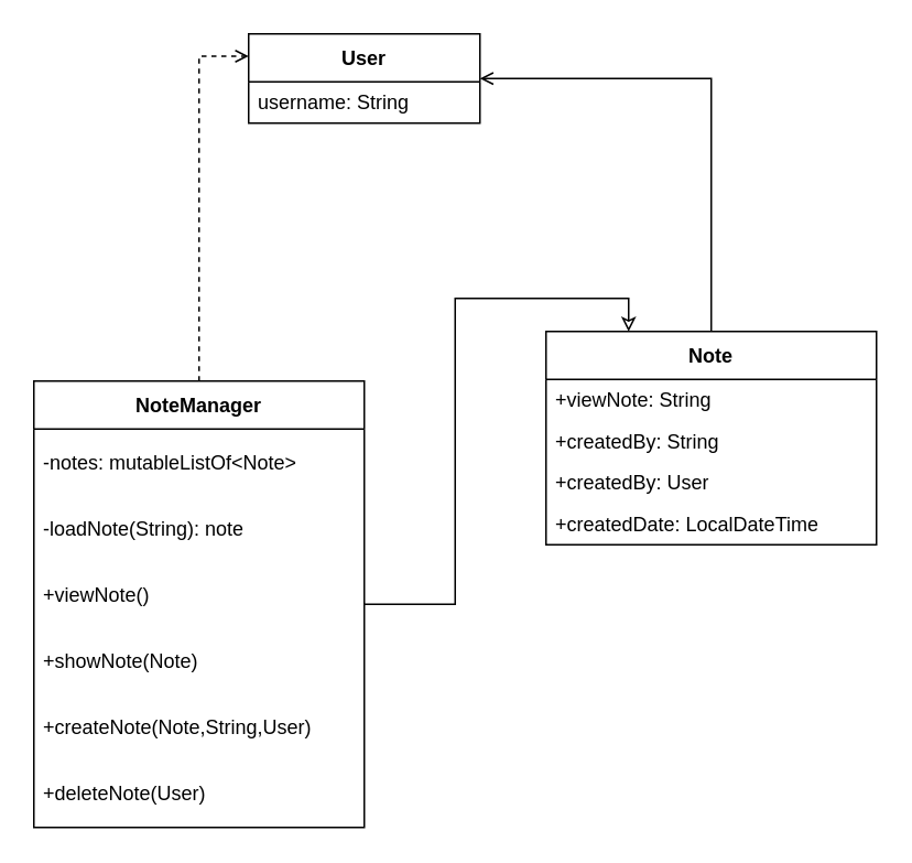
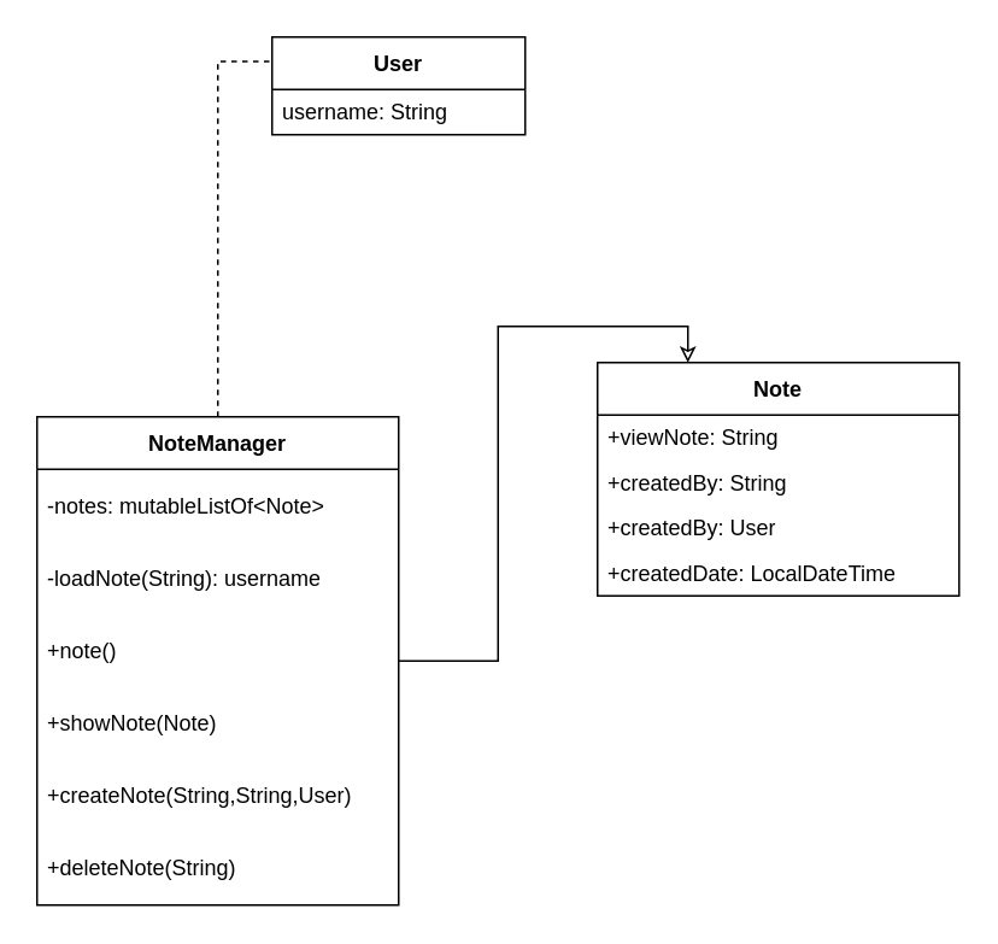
- <mxCell id="4" style="edgeStyle=orthogonalEdgeStyle;rounded=0;orthogonalLoop=1;jettySize=auto;html=1;entryX=0;entryY=0.25;entryDx=0;entryDy=0;endArrow=open;endFill=0;dashed=1;" edge="1" parent="1" source="6" target="2"><mxGeometry relative="1" as="geometry" /></mxCell>
+ <mxCell id="4" style="edgeStyle=orthogonalEdgeStyle;rounded=0;orthogonalLoop=1;jettySize=auto;html=1;entryX=0;entryY=0.25;entryDx=0;entryDy=0;endArrow=none;endFill=0;dashed=1;" edge="1" parent="1" source="6" target="2"><mxGeometry relative="1" as="geometry" /></mxCell>
- <mxCell id="13" style="edgeStyle=orthogonalEdgeStyle;rounded=0;orthogonalLoop=1;jettySize=auto;html=1;entryX=1;entryY=0.5;entryDx=0;entryDy=0;endArrow=open;endFill=0;exitX=0.5;exitY=0;exitDx=0;exitDy=0;" edge="1" parent="1" source="14" target="2"><mxGeometry relative="1" as="geometry" /></mxCell>
- <mxCell id="8" value="-loadNote(String): note" style="text;html=1;strokeColor=none;fillColor=none;align=left;verticalAlign=middle;spacingLeft=4;spacingRight=4;overflow=hidden;rotatable=0;points=[[0,0.5],[1,0.5]];portConstraint=eastwest;whiteSpace=wrap;" vertex="1" parent="6"><mxGeometry y="70" width="200" height="40" as="geometry" /></mxCell>
+ <mxCell id="8" value="-loadNote(String): username" style="text;html=1;strokeColor=none;fillColor=none;align=left;verticalAlign=middle;spacingLeft=4;spacingRight=4;overflow=hidden;rotatable=0;points=[[0,0.5],[1,0.5]];portConstraint=eastwest;whiteSpace=wrap;" vertex="1" parent="6"><mxGeometry y="70" width="200" height="40" as="geometry" /></mxCell>
- <mxCell id="9" value="+viewNote()" style="text;html=1;strokeColor=none;fillColor=none;align=left;verticalAlign=middle;spacingLeft=4;spacingRight=4;overflow=hidden;rotatable=0;points=[[0,0.5],[1,0.5]];portConstraint=eastwest;whiteSpace=wrap;" vertex="1" parent="6"><mxGeometry y="110" width="200" height="40" as="geometry" /></mxCell>
+ <mxCell id="9" value="+note()" style="text;html=1;strokeColor=none;fillColor=none;align=left;verticalAlign=middle;spacingLeft=4;spacingRight=4;overflow=hidden;rotatable=0;points=[[0,0.5],[1,0.5]];portConstraint=eastwest;whiteSpace=wrap;" vertex="1" parent="6"><mxGeometry y="110" width="200" height="40" as="geometry" /></mxCell>
- <mxCell id="11" value="+createNote(Note,String,User)" style="text;html=1;strokeColor=none;fillColor=none;align=left;verticalAlign=middle;spacingLeft=4;spacingRight=4;overflow=hidden;rotatable=0;points=[[0,0.5],[1,0.5]];portConstraint=eastwest;whiteSpace=wrap;" vertex="1" parent="6"><mxGeometry y="190" width="200" height="40" as="geometry" /></mxCell>
+ <mxCell id="11" value="+createNote(String,String,User)" style="text;html=1;strokeColor=none;fillColor=none;align=left;verticalAlign=middle;spacingLeft=4;spacingRight=4;overflow=hidden;rotatable=0;points=[[0,0.5],[1,0.5]];portConstraint=eastwest;whiteSpace=wrap;" vertex="1" parent="6"><mxGeometry y="190" width="200" height="40" as="geometry" /></mxCell>
- <mxCell id="12" value="+deleteNote(User)" style="text;html=1;strokeColor=none;fillColor=none;align=left;verticalAlign=middle;spacingLeft=4;spacingRight=4;overflow=hidden;rotatable=0;points=[[0,0.5],[1,0.5]];portConstraint=eastwest;whiteSpace=wrap;" vertex="1" parent="6"><mxGeometry y="230" width="200" height="40" as="geometry" /></mxCell>
+ <mxCell id="12" value="+deleteNote(String)" style="text;html=1;strokeColor=none;fillColor=none;align=left;verticalAlign=middle;spacingLeft=4;spacingRight=4;overflow=hidden;rotatable=0;points=[[0,0.5],[1,0.5]];portConstraint=eastwest;whiteSpace=wrap;" vertex="1" parent="6"><mxGeometry y="230" width="200" height="40" as="geometry" /></mxCell>
